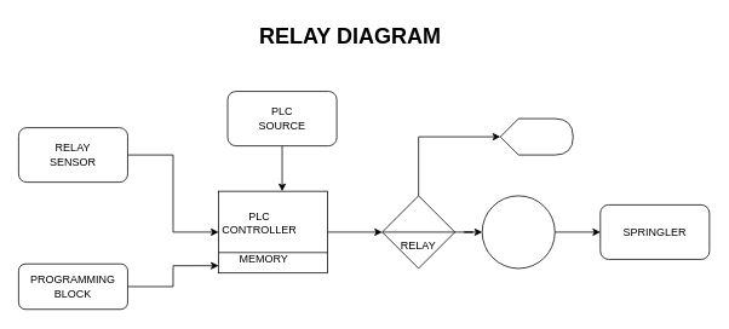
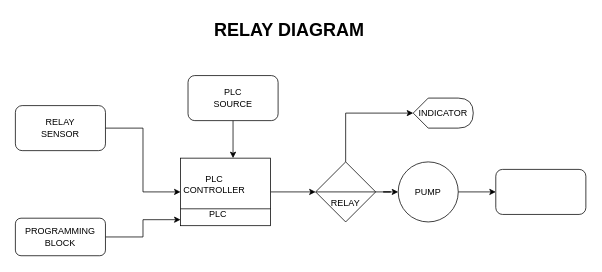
+ <mxCell id="25" value="INDICATOR" style="text;html=1;strokeColor=none;fillColor=none;align=center;verticalAlign=middle;whiteSpace=wrap;rounded=0;" parent="1" vertex="1"><mxGeometry x="560" y="135" width="60" height="30" as="geometry" /></mxCell>
+ <mxCell id="24" value="PUMP" style="text;html=1;strokeColor=none;fillColor=none;align=center;verticalAlign=middle;whiteSpace=wrap;rounded=0;" parent="1" vertex="1"><mxGeometry x="540" y="240" width="60" height="30" as="geometry" /></mxCell>
- <mxCell id="26" value="SPRINGLER" style="text;html=1;strokeColor=none;fillColor=none;align=center;verticalAlign=middle;whiteSpace=wrap;rounded=0;" parent="1" vertex="1"><mxGeometry x="690" y="240" width="60" height="30" as="geometry" /></mxCell>
- <mxCell id="22" value="MEMORY" style="text;html=1;strokeColor=none;fillColor=none;align=center;verticalAlign=middle;whiteSpace=wrap;rounded=0;" parent="1" vertex="1"><mxGeometry x="260" y="270" width="60" height="30" as="geometry" /></mxCell>
+ <mxCell id="22" value="PLC" style="text;html=1;strokeColor=none;fillColor=none;align=center;verticalAlign=middle;whiteSpace=wrap;rounded=0;" parent="1" vertex="1"><mxGeometry x="260" y="270" width="60" height="30" as="geometry" /></mxCell>
